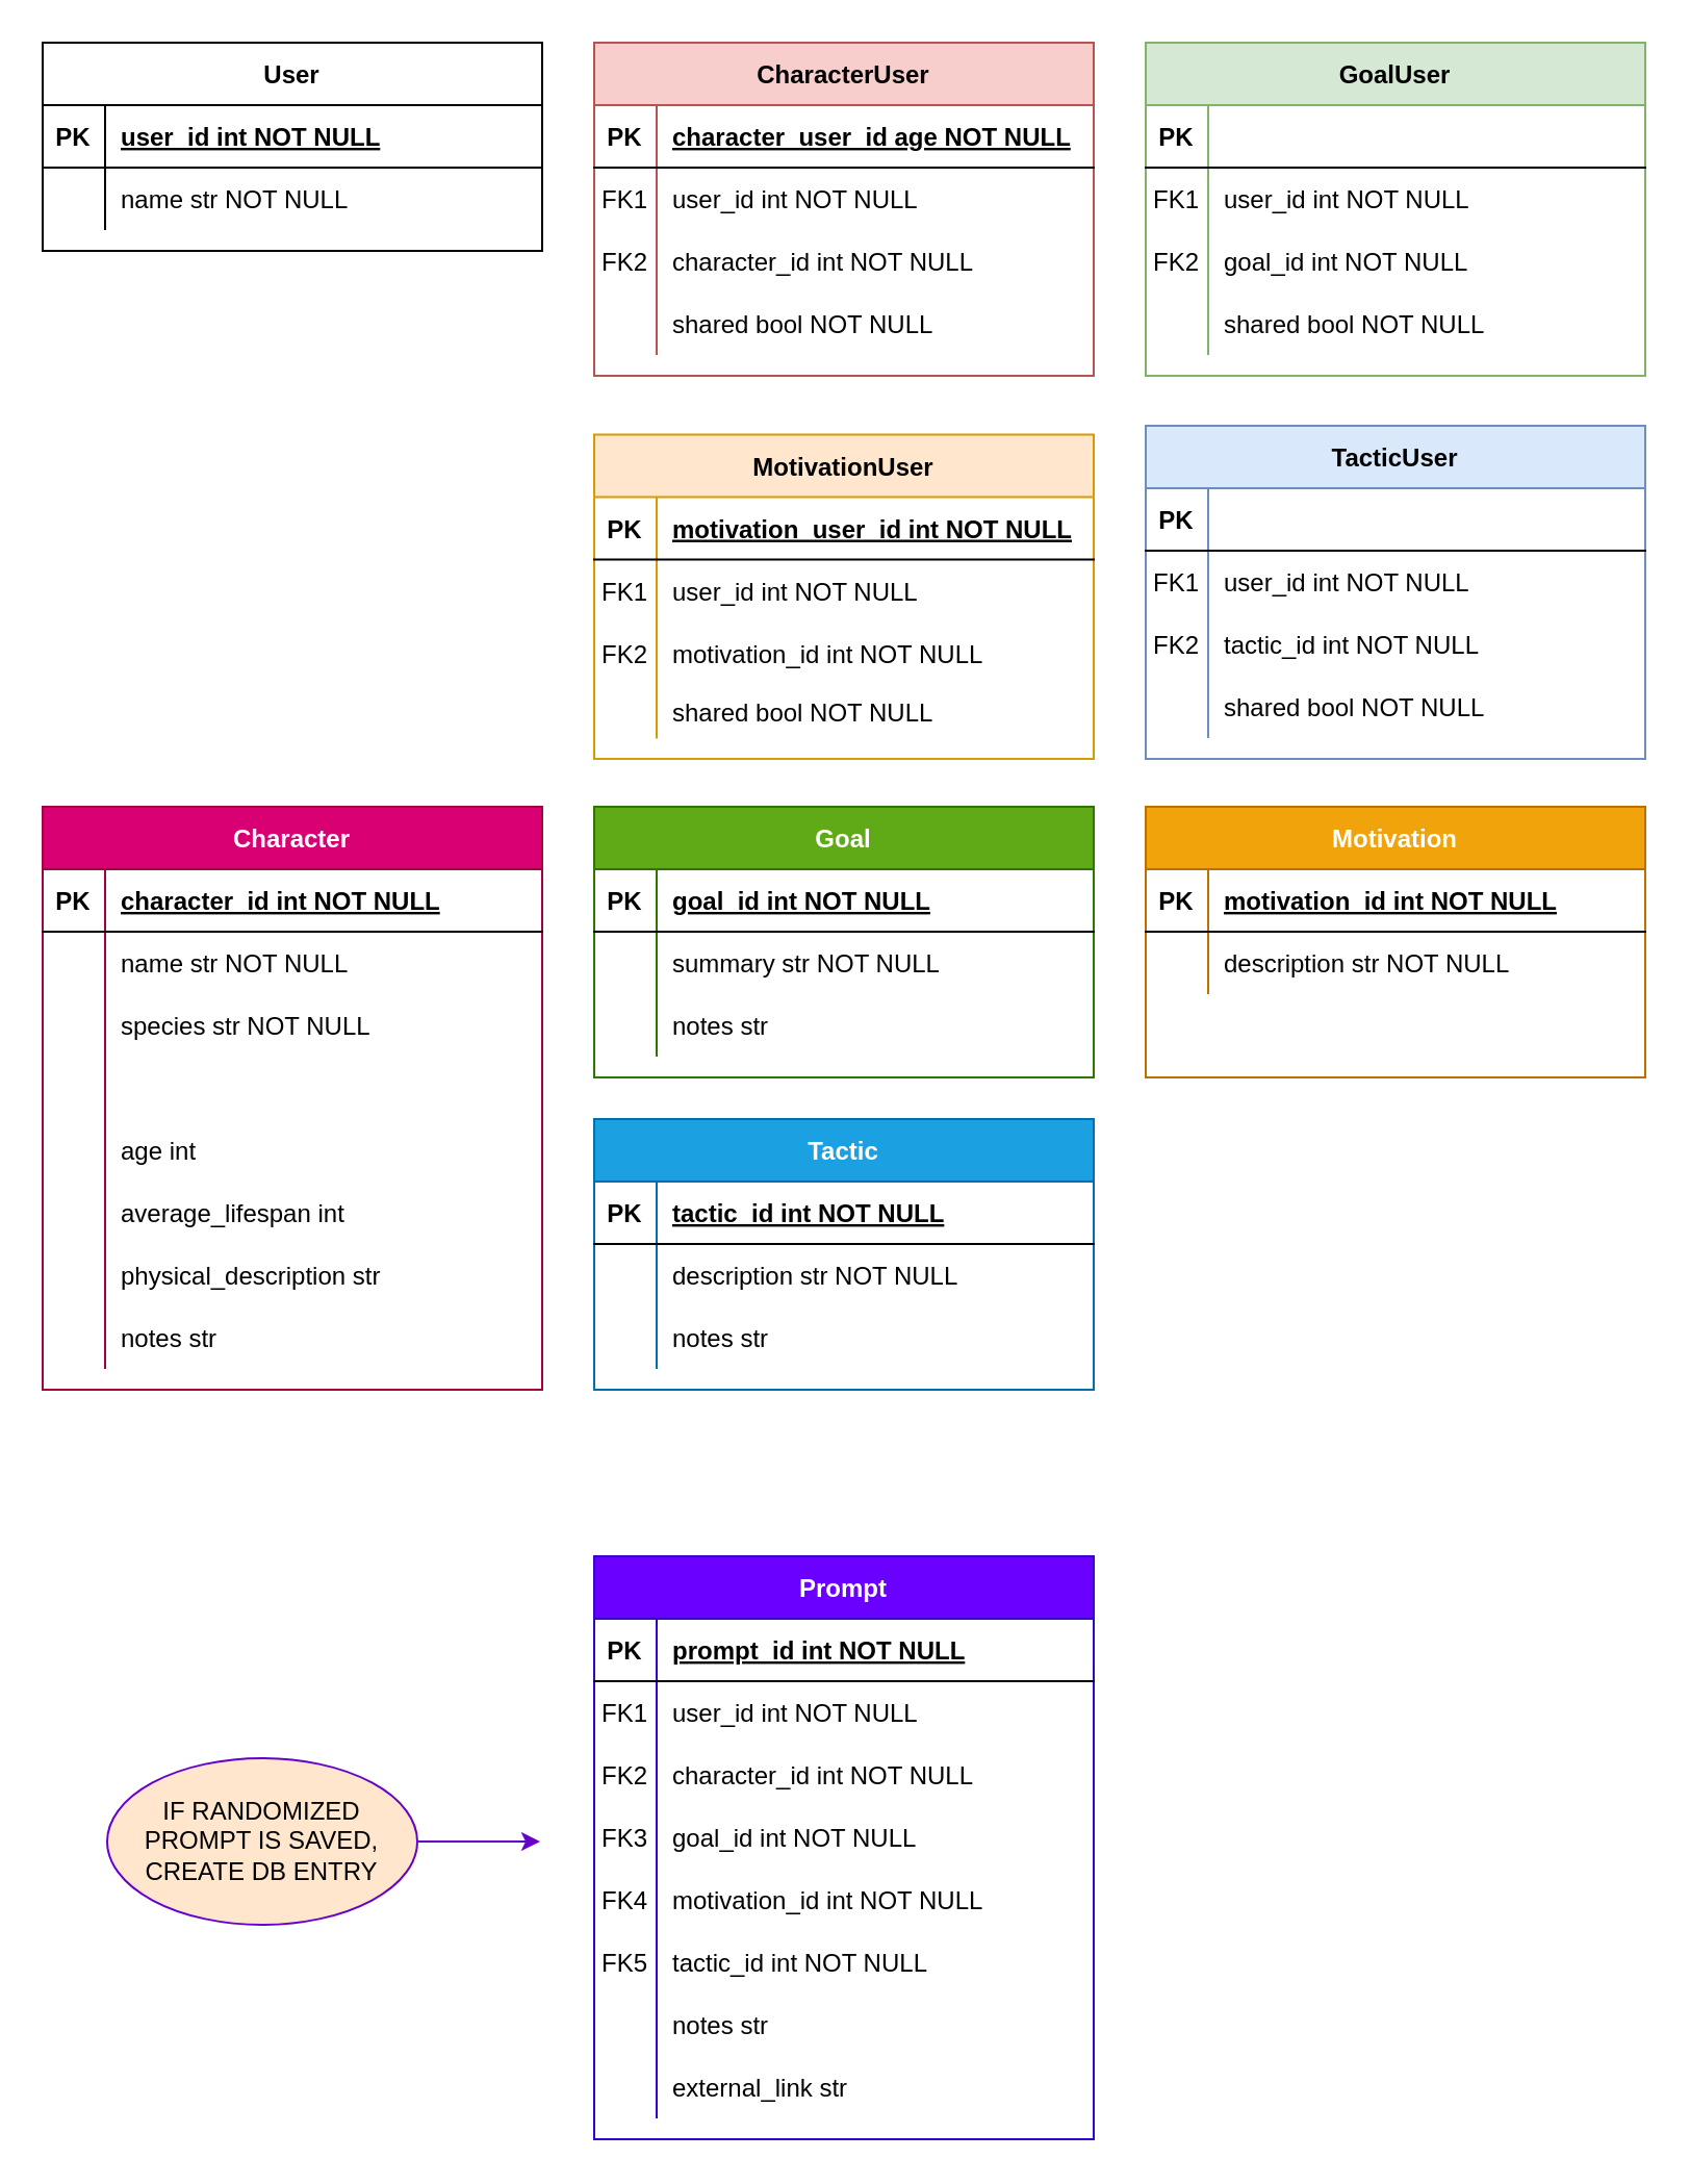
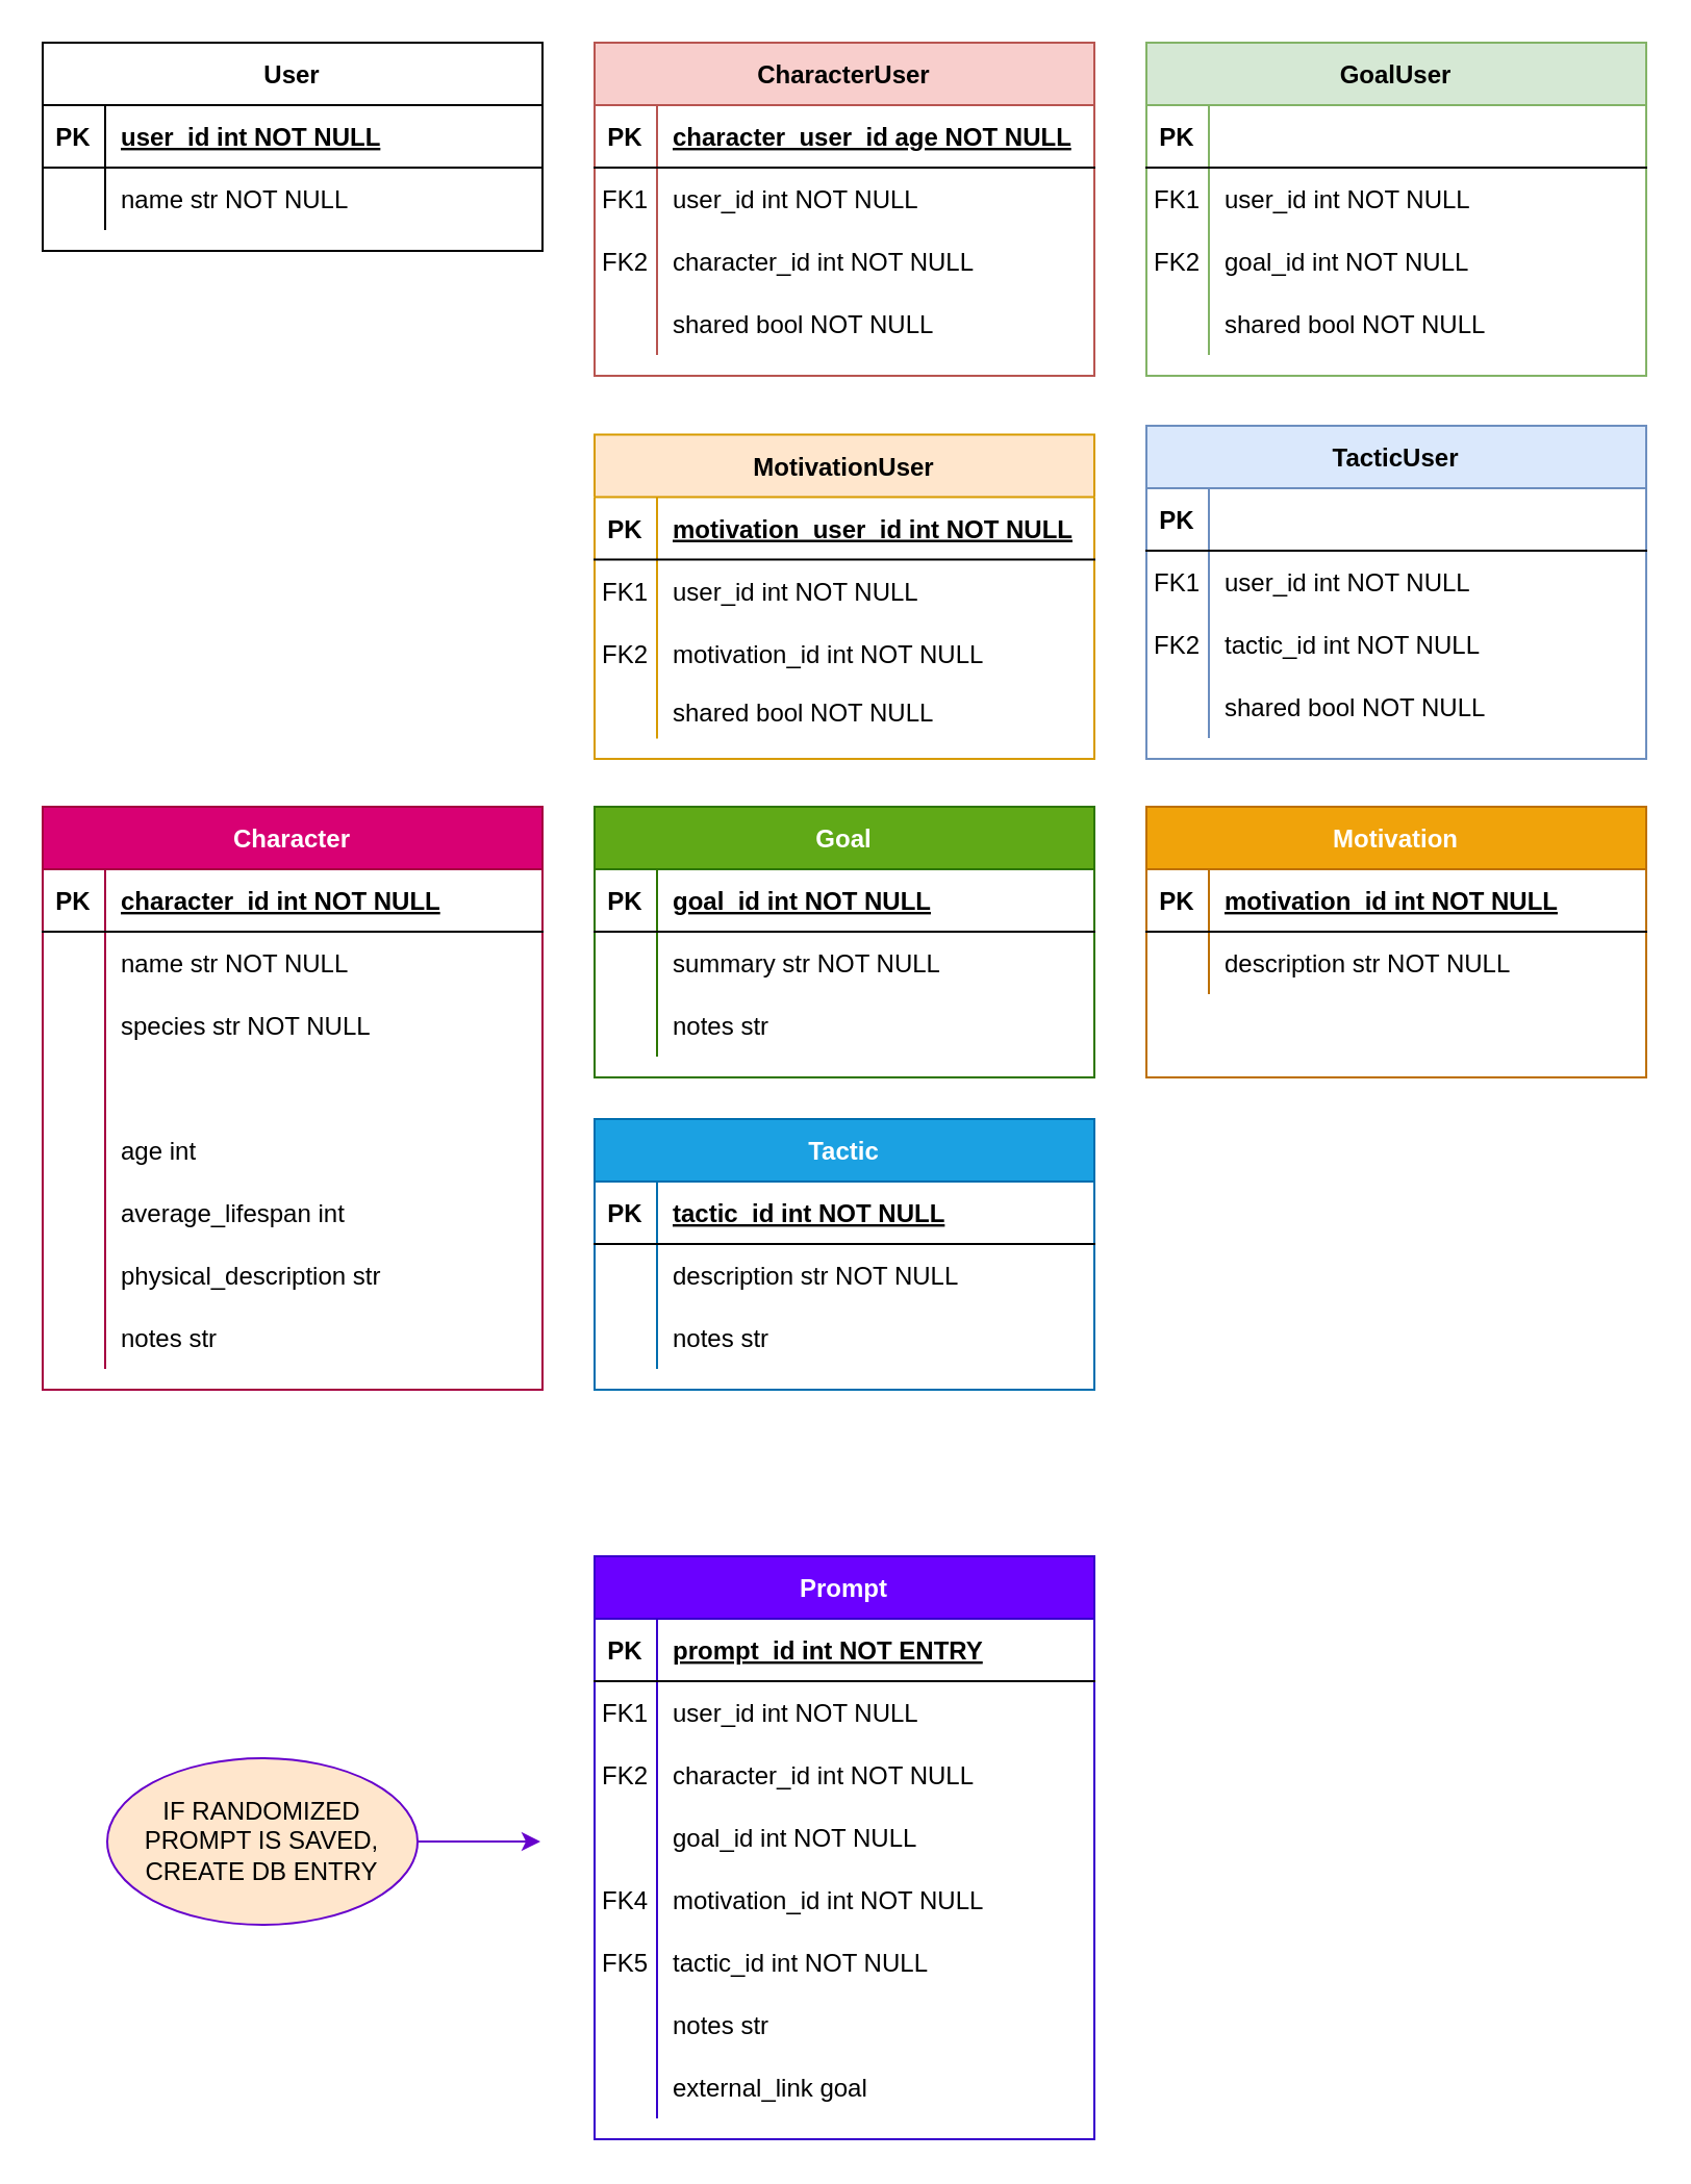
- <mxCell id="117" value="prompt_id int NOT NULL " style="shape=partialRectangle;overflow=hidden;connectable=0;fillColor=none;top=0;left=0;bottom=0;right=0;align=left;spacingLeft=6;fontStyle=5;" parent="115" vertex="1"><mxGeometry x="30" width="210" height="30" as="geometry" /></mxCell>
+ <mxCell id="117" value="prompt_id int NOT ENTRY " style="shape=partialRectangle;overflow=hidden;connectable=0;fillColor=none;top=0;left=0;bottom=0;right=0;align=left;spacingLeft=6;fontStyle=5;" parent="115" vertex="1"><mxGeometry x="30" width="210" height="30" as="geometry" /></mxCell>
- <mxCell id="125" value="FK3" style="shape=partialRectangle;overflow=hidden;connectable=0;fillColor=none;top=0;left=0;bottom=0;right=0;" parent="124" vertex="1"><mxGeometry width="30" height="30" as="geometry" /></mxCell>
- <mxCell id="138" value="external_link str" style="shape=partialRectangle;overflow=hidden;connectable=0;fillColor=none;top=0;left=0;bottom=0;right=0;align=left;spacingLeft=6;" vertex="1" parent="136"><mxGeometry x="30" width="210" height="30" as="geometry" /></mxCell>
+ <mxCell id="138" value="external_link goal" style="shape=partialRectangle;overflow=hidden;connectable=0;fillColor=none;top=0;left=0;bottom=0;right=0;align=left;spacingLeft=6;" vertex="1" parent="136"><mxGeometry x="30" width="210" height="30" as="geometry" /></mxCell>
